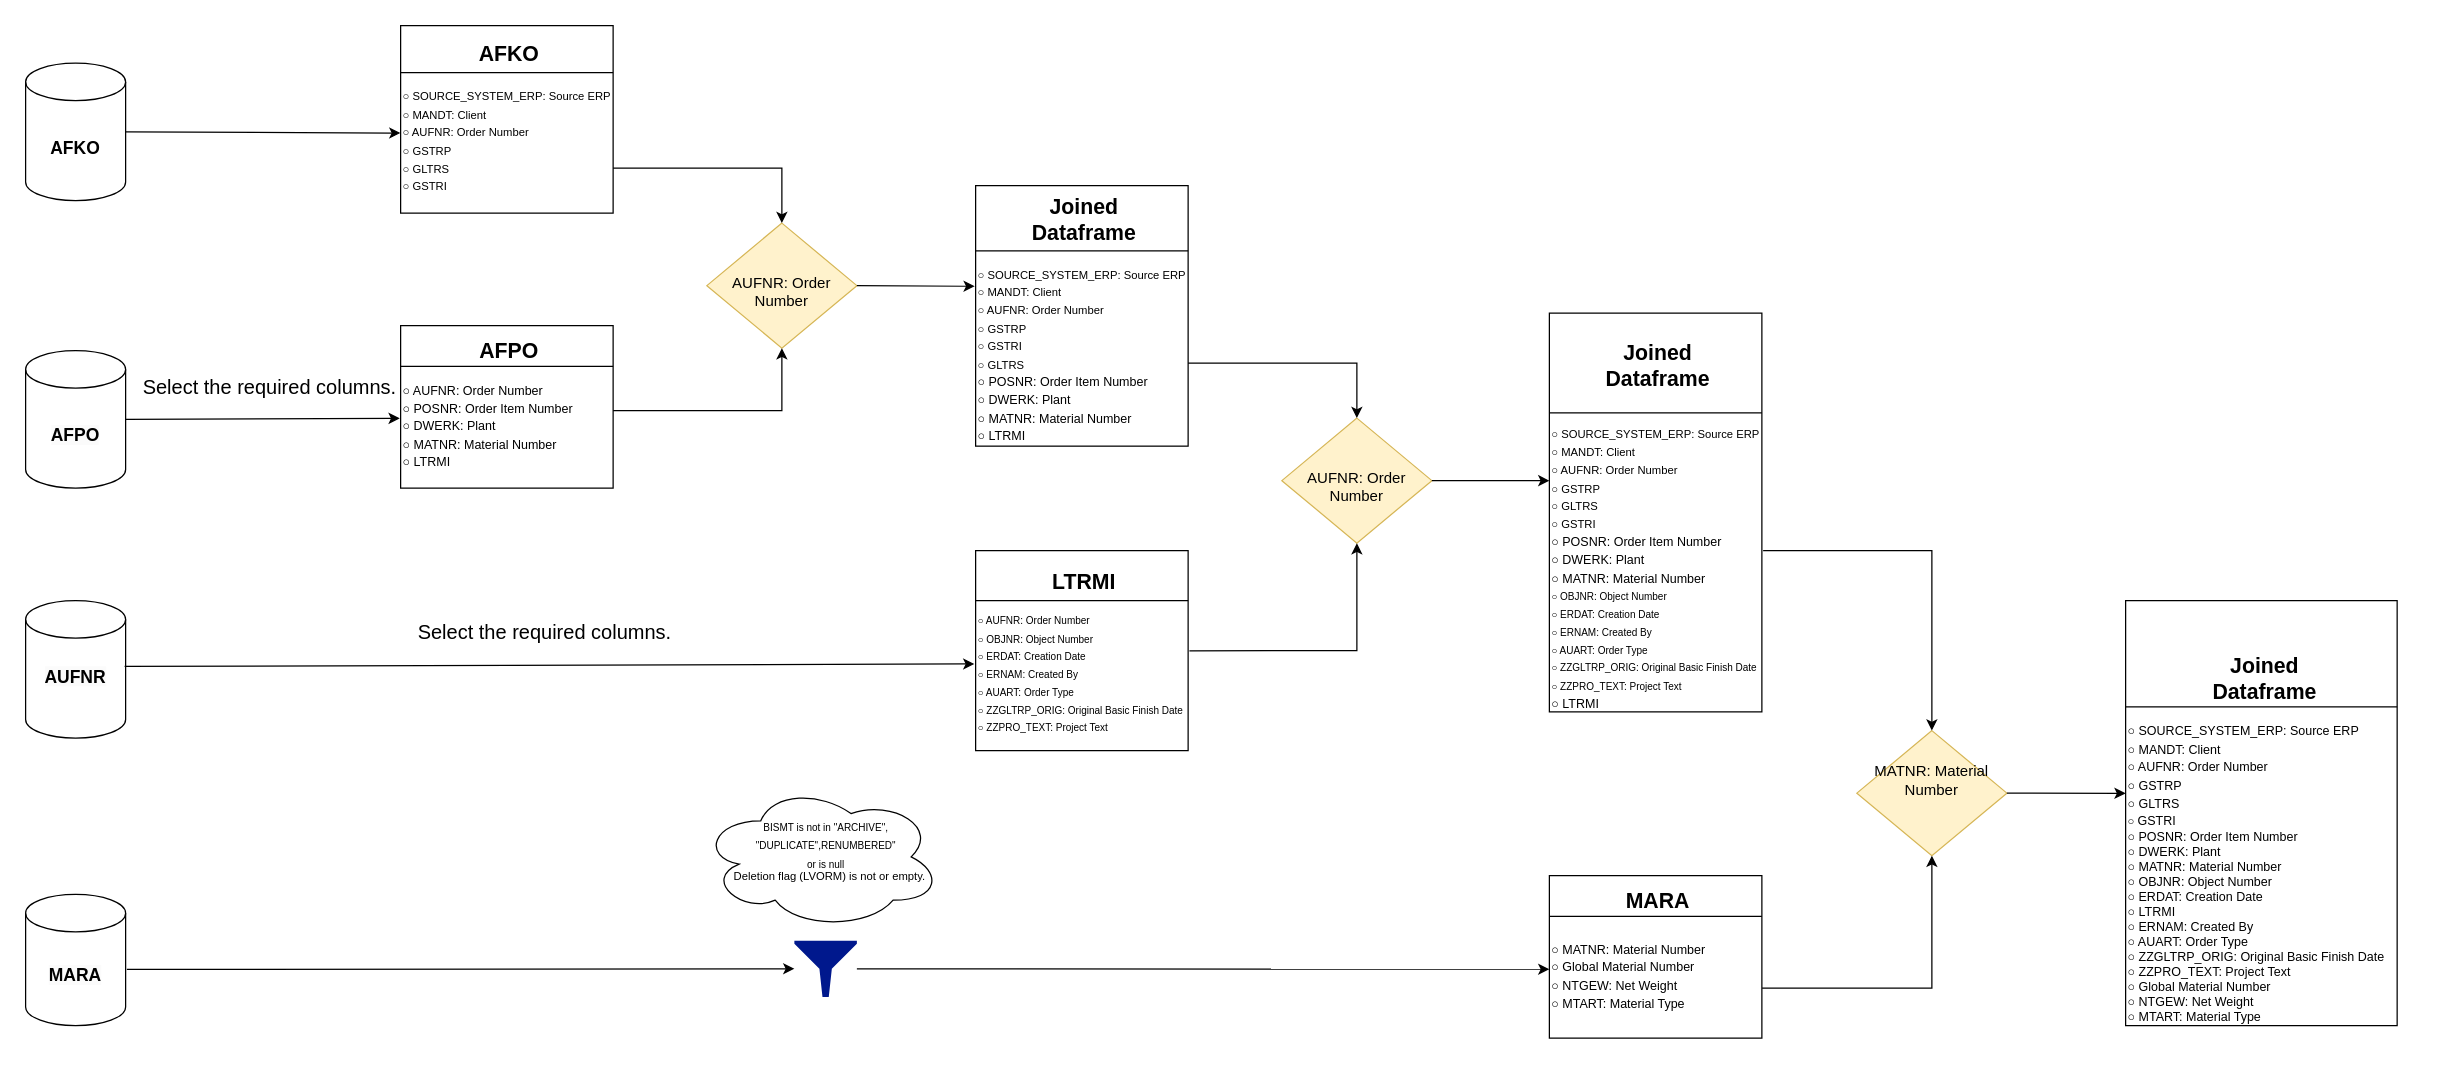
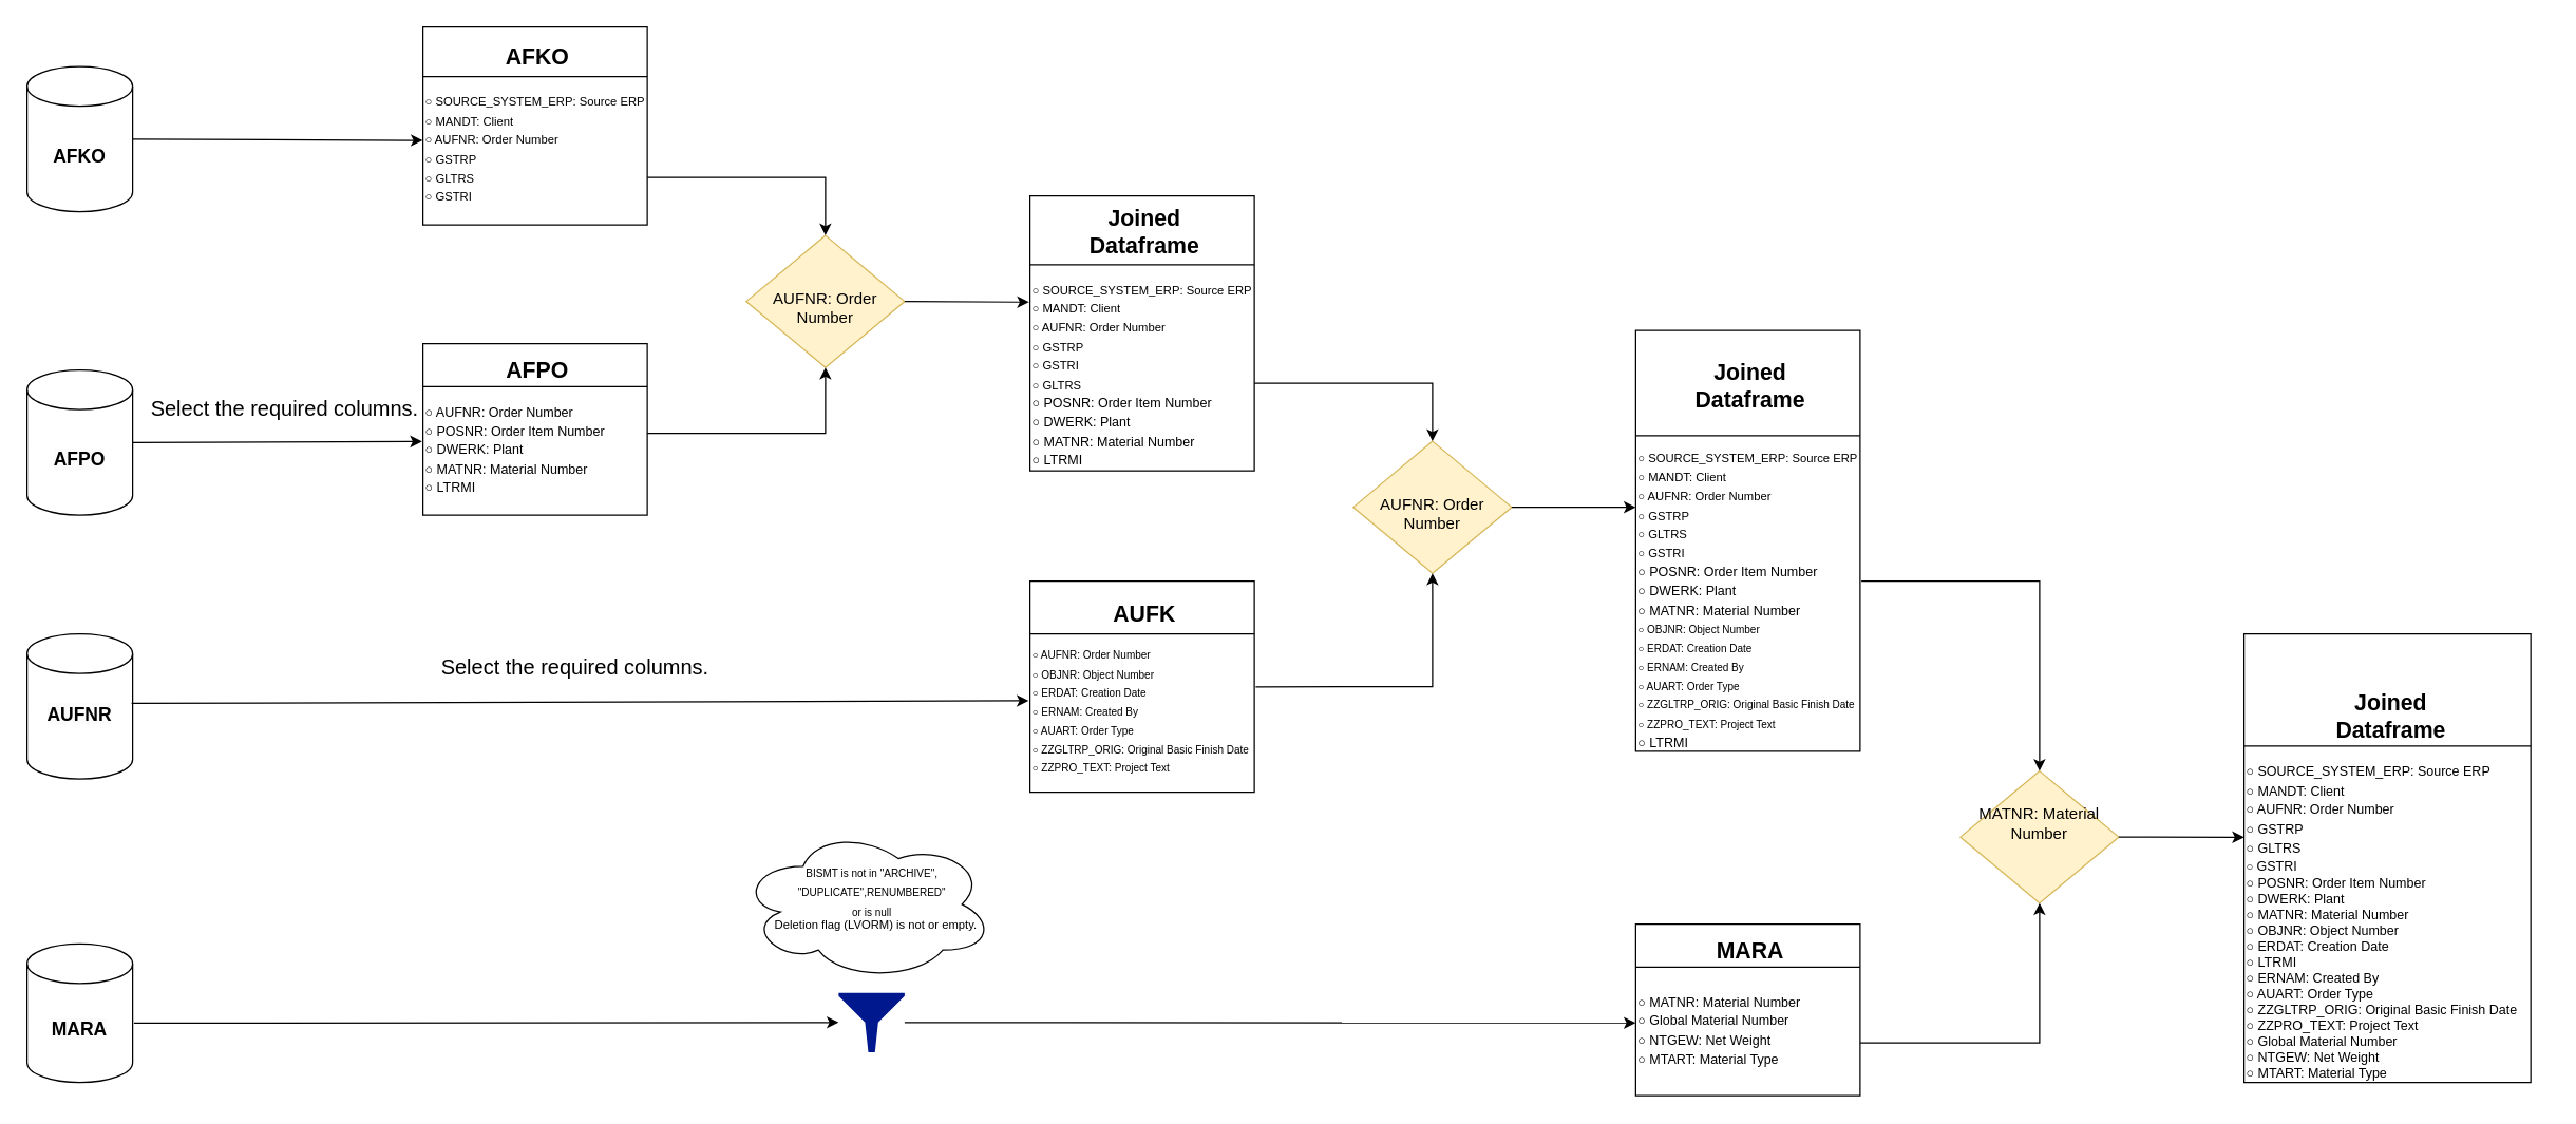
- <mxCell id="15" value="&lt;b&gt;&lt;font style=&quot;font-size: 17px;&quot;&gt;LTRMI&lt;/font&gt;&lt;/b&gt;" style="text;html=1;align=center;verticalAlign=middle;whiteSpace=wrap;rounded=0;" vertex="1" parent="12"><mxGeometry x="57" y="4.267" width="60" height="42.667" as="geometry" /></mxCell>
+ <mxCell id="15" value="&lt;b&gt;&lt;font style=&quot;font-size: 17px;&quot;&gt;AUFK&lt;/font&gt;&lt;/b&gt;" style="text;html=1;align=center;verticalAlign=middle;whiteSpace=wrap;rounded=0;" vertex="1" parent="12"><mxGeometry x="57" y="4.267" width="60" height="42.667" as="geometry" /></mxCell>
